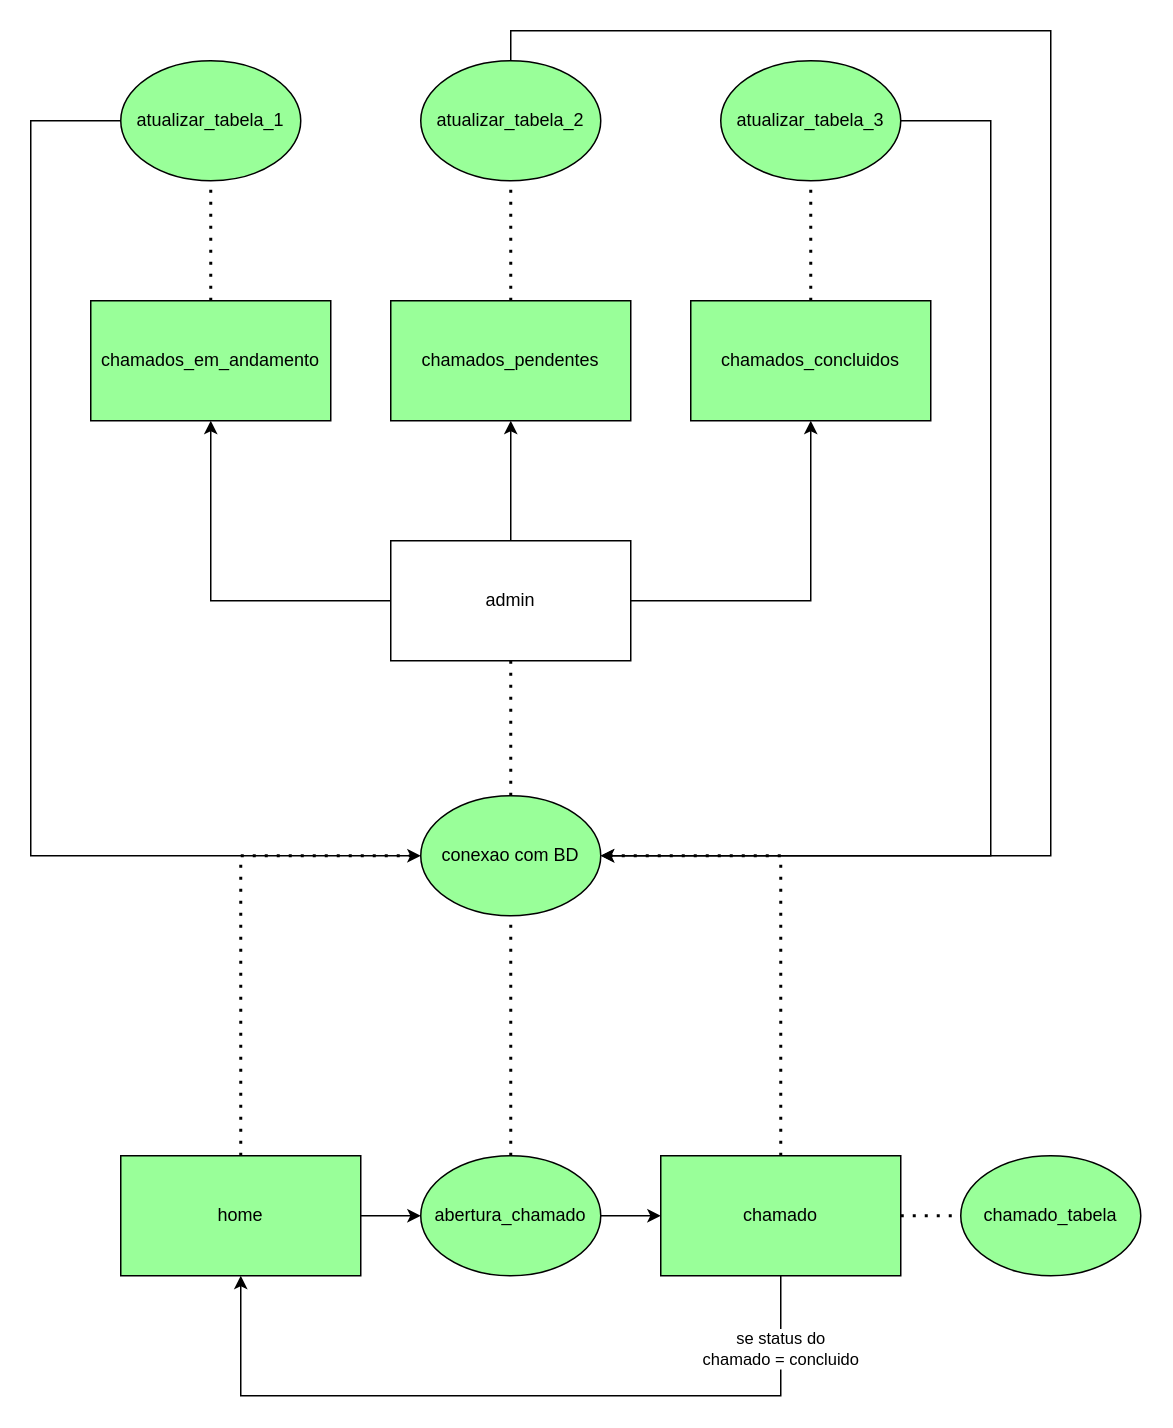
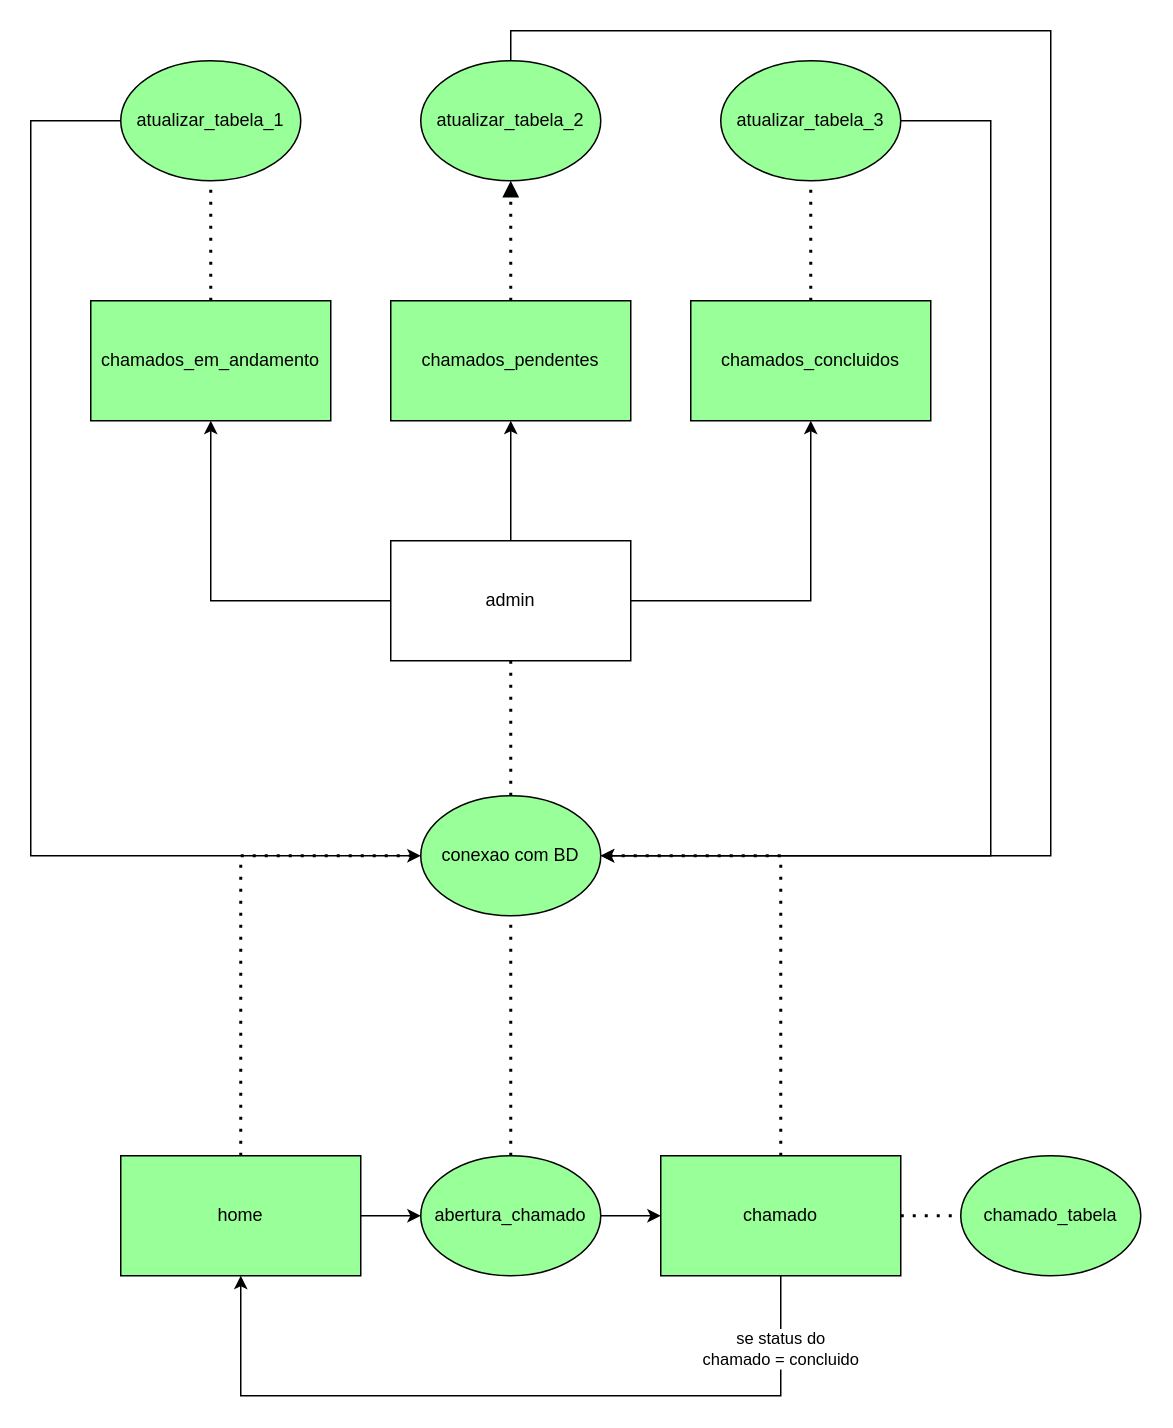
- <mxCell id="30" value="" style="endArrow=none;dashed=1;html=1;dashPattern=1 3;strokeWidth=2;rounded=0;exitX=0.5;exitY=0;exitDx=0;exitDy=0;" edge="1" parent="1" source="21" target="24"><mxGeometry width="50" height="50" relative="1" as="geometry"><mxPoint x="315" y="180" as="sourcePoint" /><mxPoint x="365" y="130" as="targetPoint" /></mxGeometry></mxCell>
+ <mxCell id="30" value="" style="endArrow=block;dashed=1;html=1;dashPattern=1 3;strokeWidth=2;rounded=0;exitX=0.5;exitY=0;exitDx=0;exitDy=0;" edge="1" parent="1" source="21" target="24"><mxGeometry width="50" height="50" relative="1" as="geometry"><mxPoint x="315" y="180" as="sourcePoint" /><mxPoint x="365" y="130" as="targetPoint" /></mxGeometry></mxCell>
